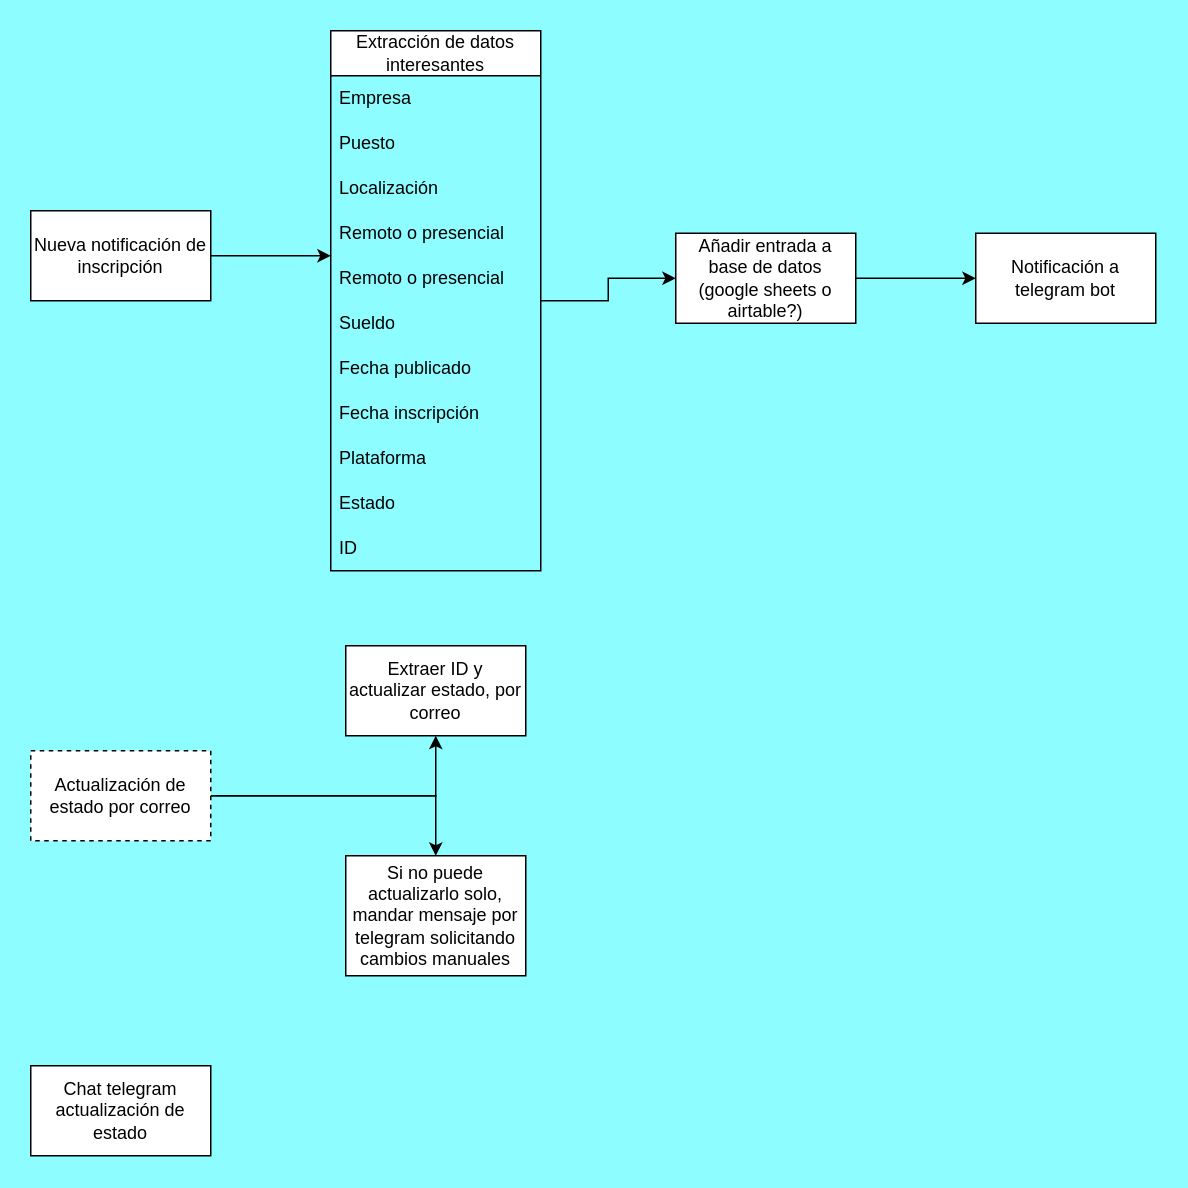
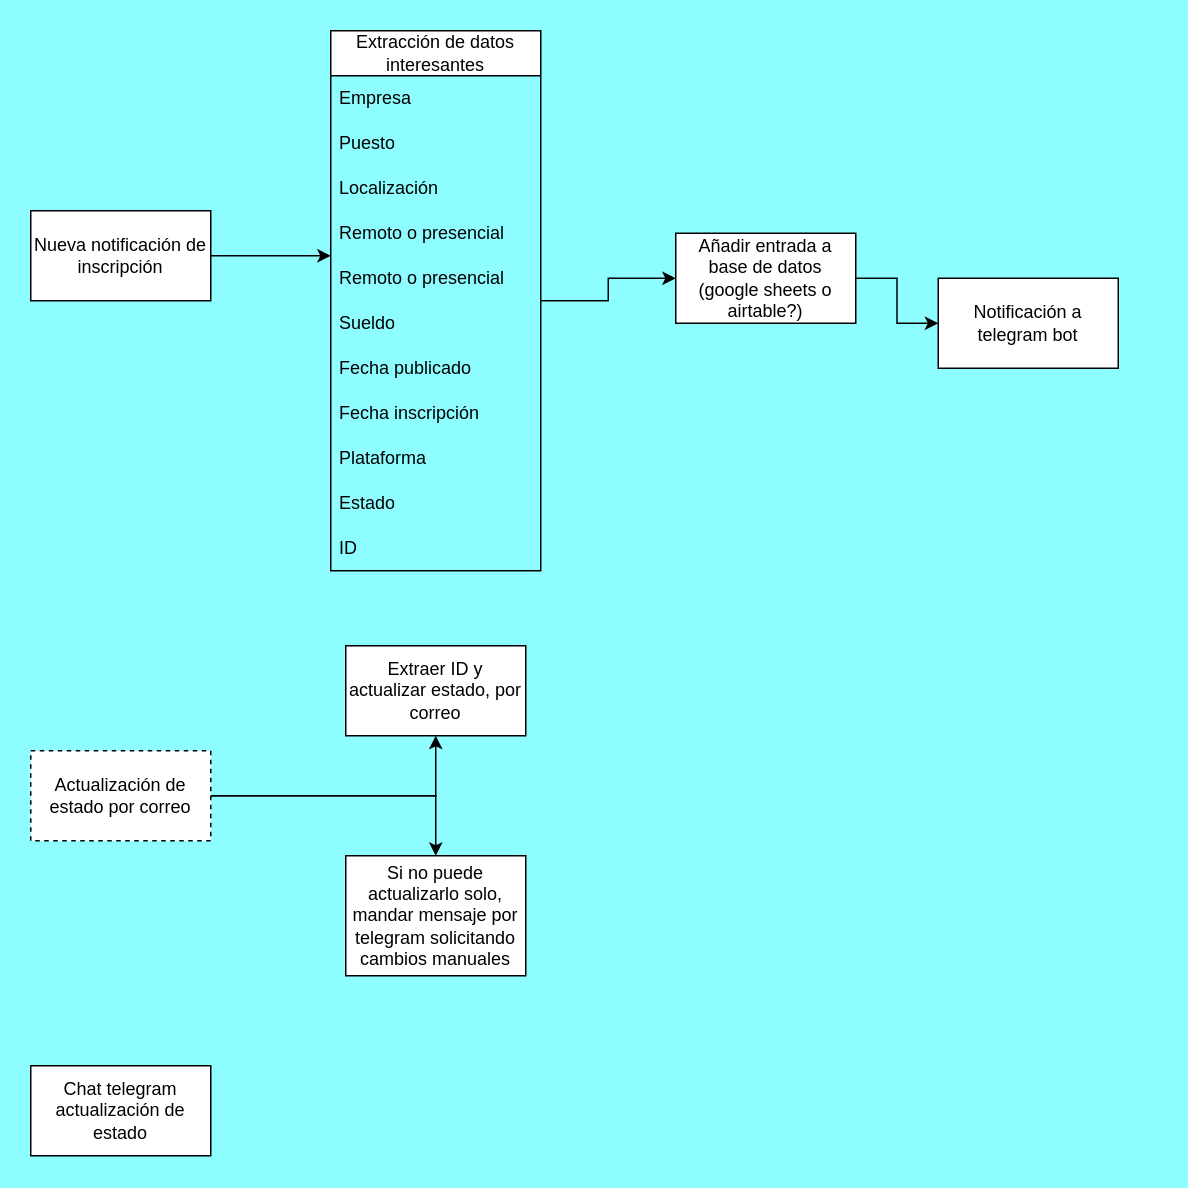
- <mxCell id="19" value="Notificación a telegram bot" style="whiteSpace=wrap;html=1;fontStyle=0;startSize=30;horizontal=1;" vertex="1" parent="1"><mxGeometry x="650" y="155" width="120" height="60" as="geometry" /></mxCell>
+ <mxCell id="19" value="Notificación a telegram bot" style="whiteSpace=wrap;html=1;fontStyle=0;startSize=30;horizontal=1;" vertex="1" parent="1"><mxGeometry x="625" y="185" width="120" height="60" as="geometry" /></mxCell>
